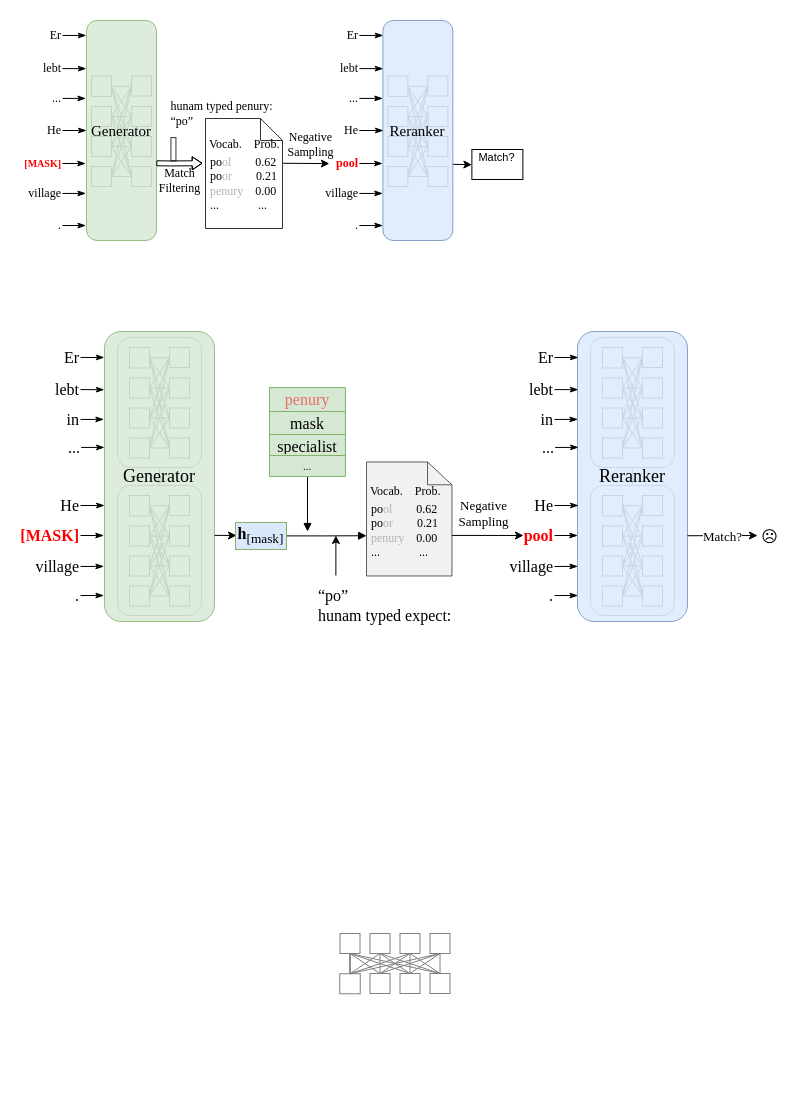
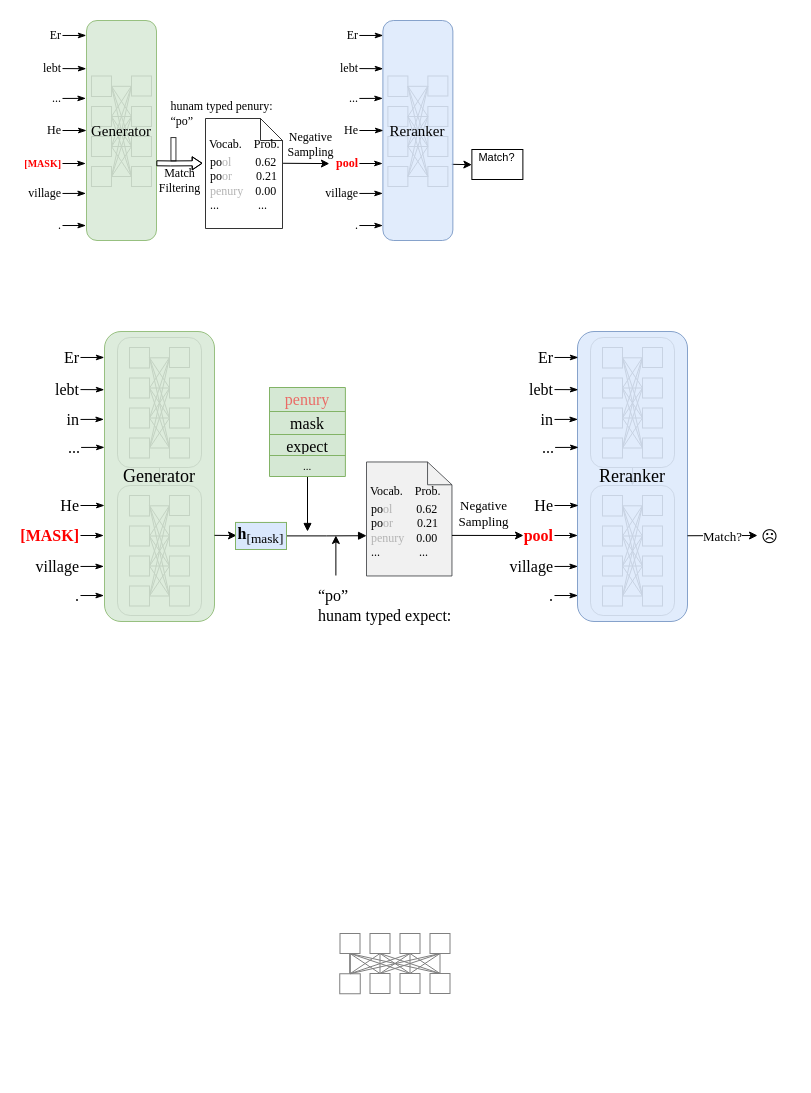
- <mxCell id="246" value="specialist" style="shape=partialRectangle;html=1;whiteSpace=wrap;connectable=0;overflow=hidden;fillColor=none;top=0;left=0;bottom=0;right=0;pointerEvents=1;rounded=0;fillStyle=auto;strokeColor=#000000;strokeWidth=1;fontSize=16;fontFamily=Times New Roman;" vertex="1" parent="245"><mxGeometry width="76" height="21" as="geometry"><mxRectangle width="76" height="21" as="alternateBounds" /></mxGeometry></mxCell>
+ <mxCell id="246" value="expect" style="shape=partialRectangle;html=1;whiteSpace=wrap;connectable=0;overflow=hidden;fillColor=none;top=0;left=0;bottom=0;right=0;pointerEvents=1;rounded=0;fillStyle=auto;strokeColor=#000000;strokeWidth=1;fontSize=16;fontFamily=Times New Roman;" vertex="1" parent="245"><mxGeometry width="76" height="21" as="geometry"><mxRectangle width="76" height="21" as="alternateBounds" /></mxGeometry></mxCell>
